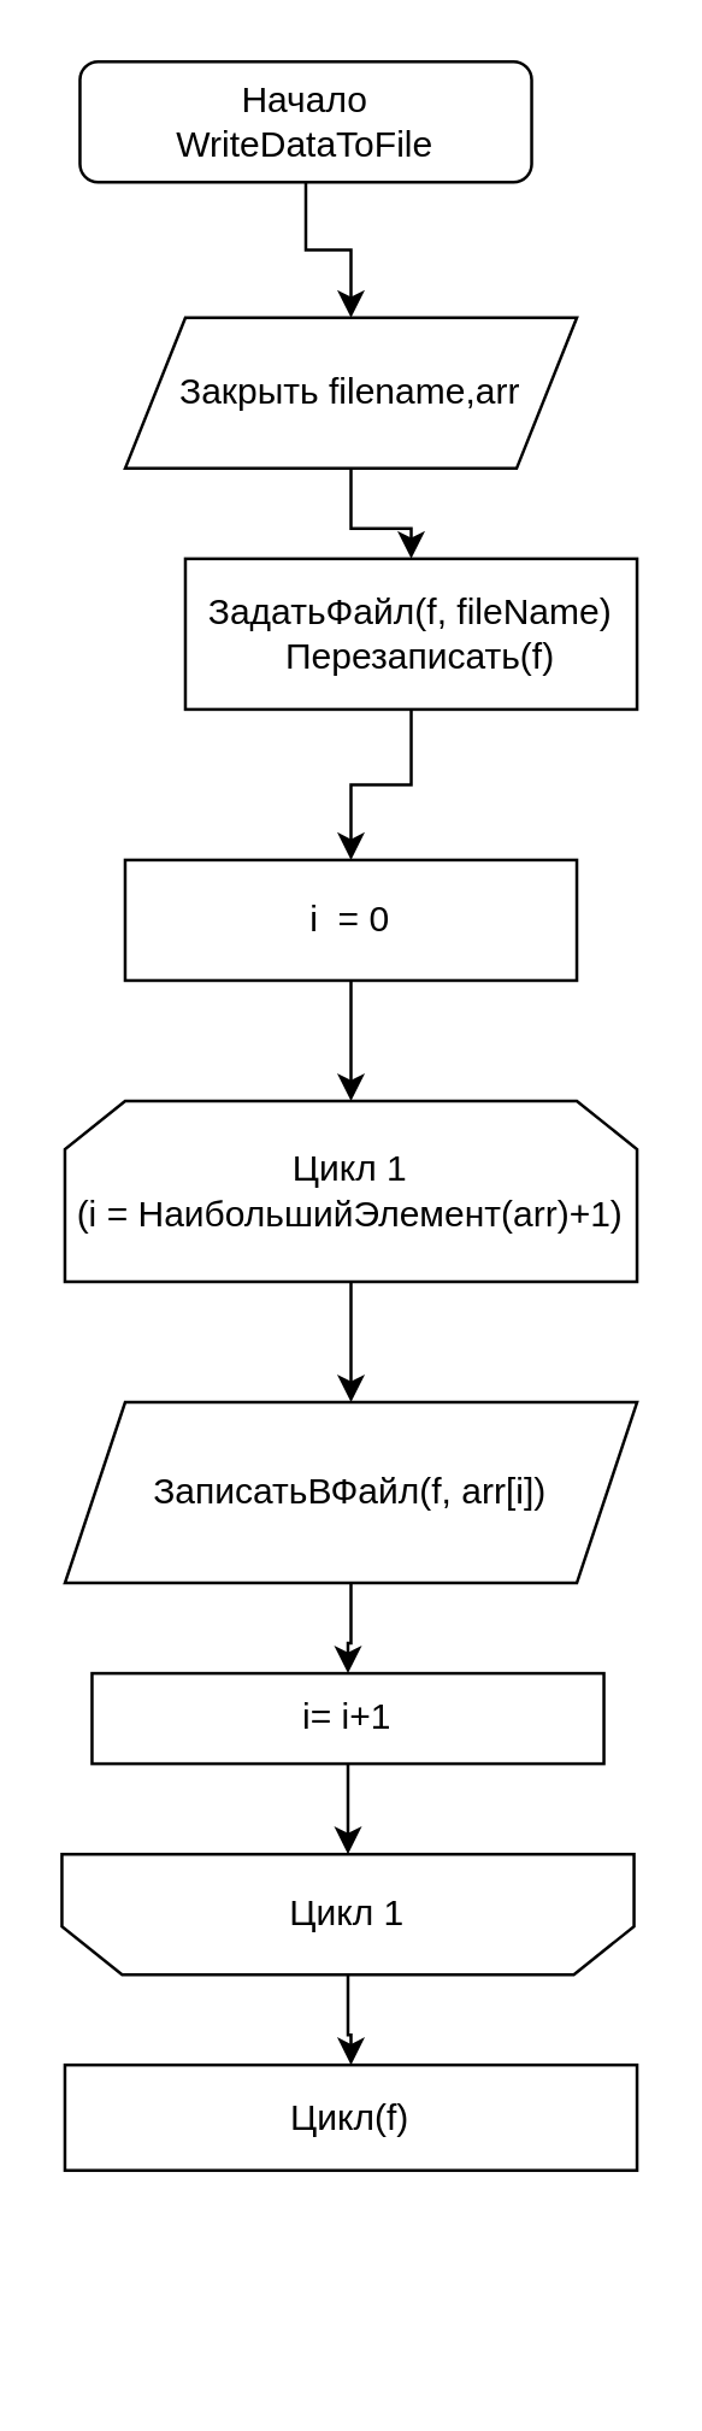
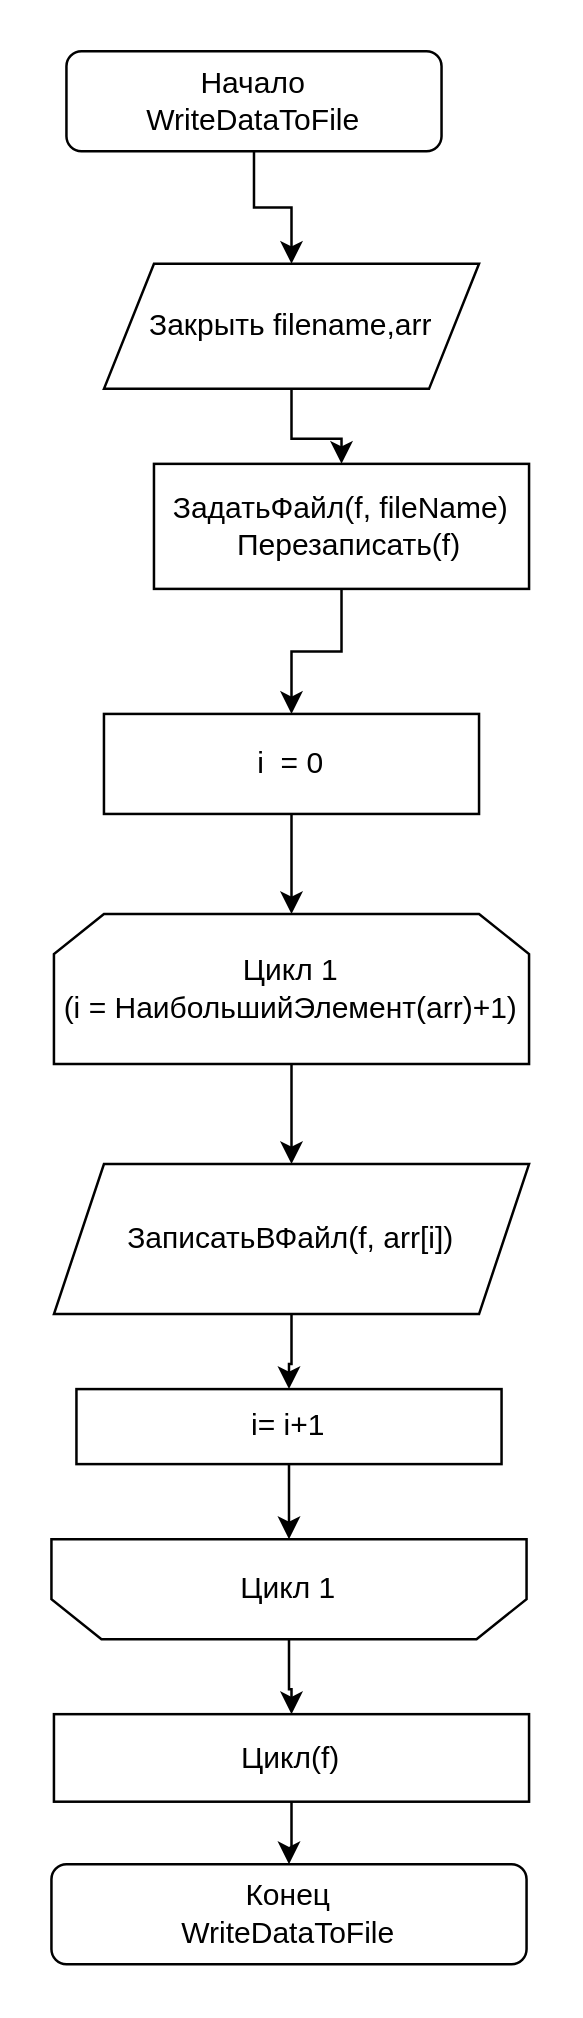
+ <mxCell id="12" style="edgeStyle=orthogonalEdgeStyle;rounded=0;orthogonalLoop=1;jettySize=auto;html=1;entryX=0.5;entryY=0;entryDx=0;entryDy=0;" edge="1" parent="1" source="13" target="16"><mxGeometry relative="1" as="geometry" /></mxCell>
+ <mxCell id="16" value="&lt;div&gt;Конец&lt;/div&gt;&lt;div&gt;WriteDataToFile&lt;/div&gt;" style="rounded=1;whiteSpace=wrap;html=1;" vertex="1" parent="1"><mxGeometry x="20" y="745" width="190" height="40" as="geometry" /></mxCell>
